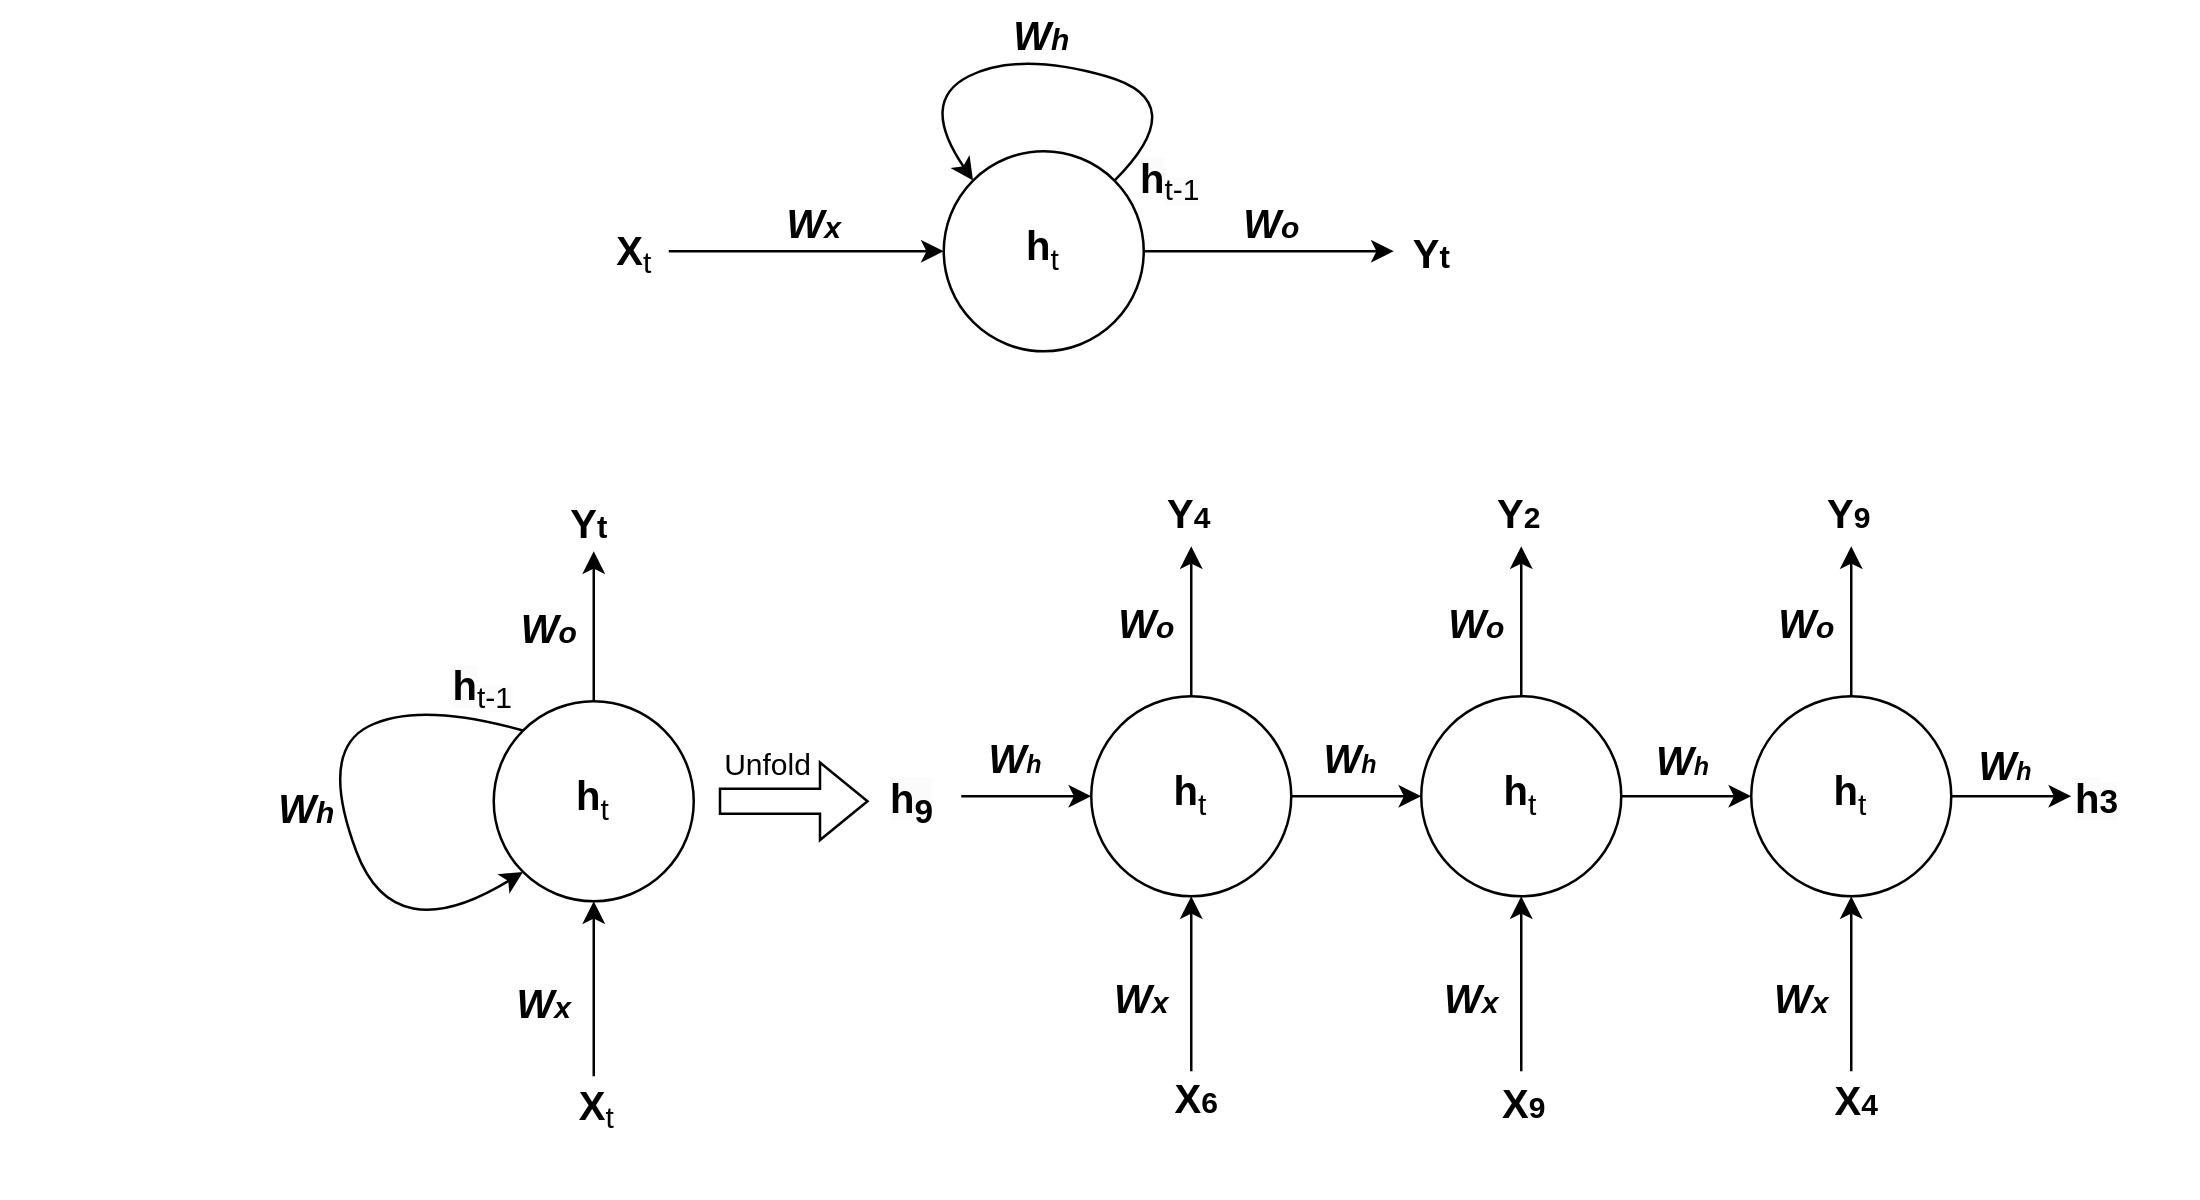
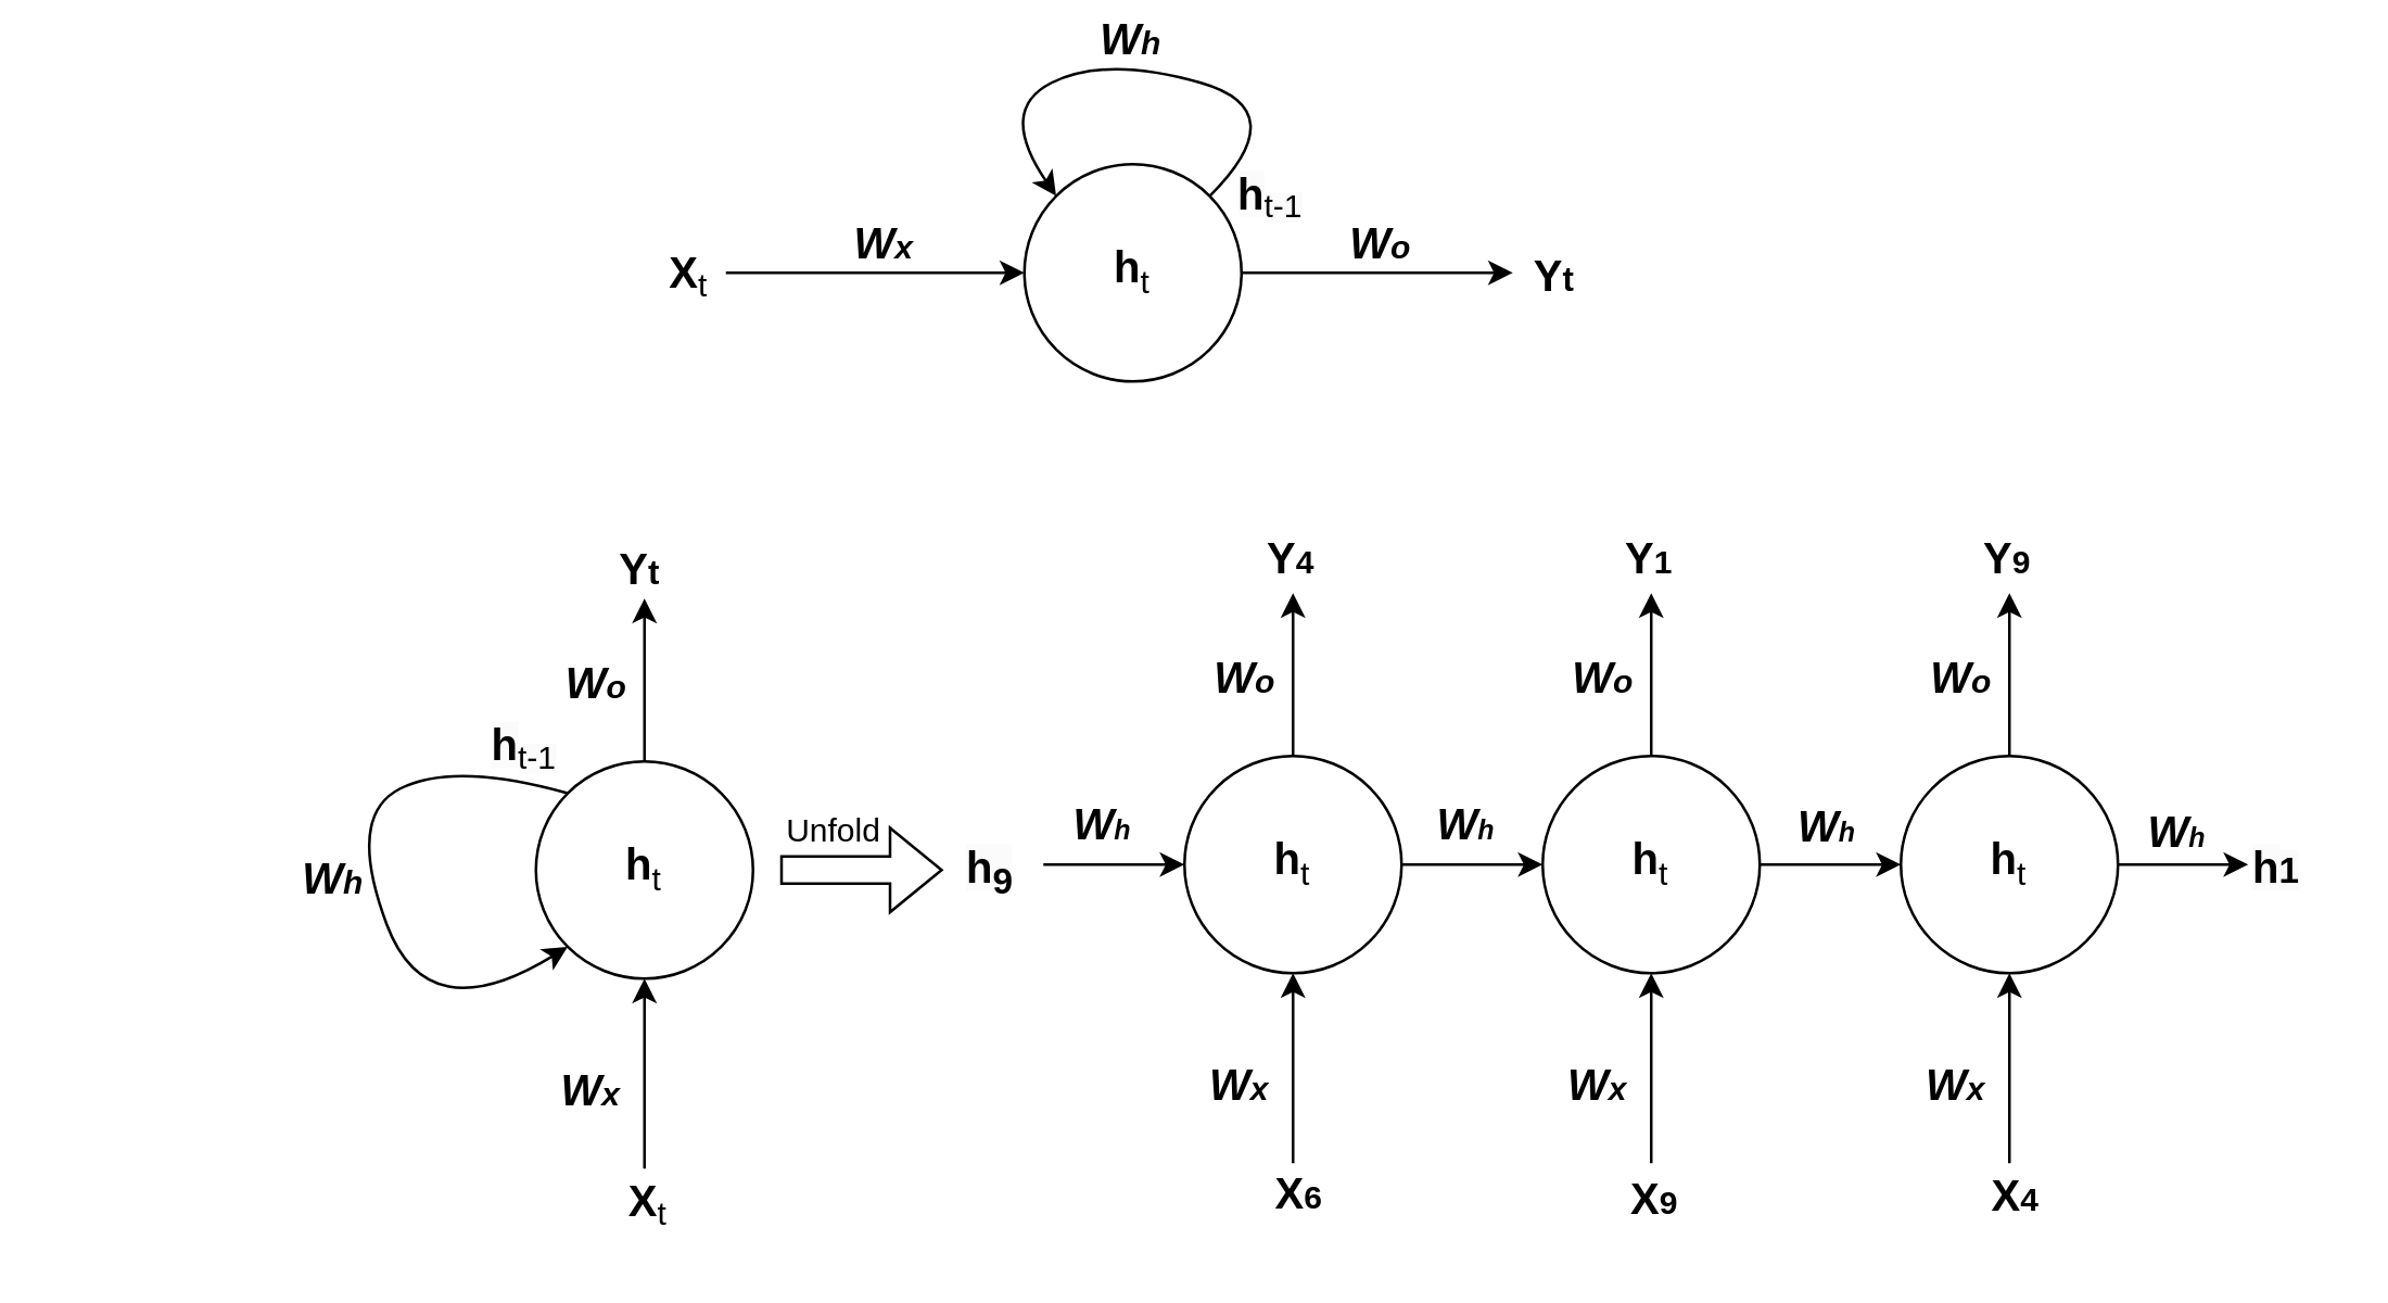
- <mxCell id="38" value="&lt;b&gt;&lt;font style=&quot;font-size: 16px;&quot;&gt;Y&lt;/font&gt;&lt;font style=&quot;font-size: 12px;&quot;&gt;2&lt;/font&gt;&lt;/b&gt;" style="edgeLabel;html=1;align=center;verticalAlign=middle;resizable=0;points=[];" vertex="1" connectable="0" parent="1"><mxGeometry x="622" y="458" as="geometry"><mxPoint x="-16" y="-254" as="offset" /></mxGeometry></mxCell>
+ <mxCell id="38" value="&lt;b&gt;&lt;font style=&quot;font-size: 16px;&quot;&gt;Y&lt;/font&gt;&lt;font style=&quot;font-size: 12px;&quot;&gt;1&lt;/font&gt;&lt;/b&gt;" style="edgeLabel;html=1;align=center;verticalAlign=middle;resizable=0;points=[];" vertex="1" connectable="0" parent="1"><mxGeometry x="622" y="458" as="geometry"><mxPoint x="-16" y="-254" as="offset" /></mxGeometry></mxCell>
- <mxCell id="51" value="&lt;b style=&quot;border-color: var(--border-color); color: rgb(0, 0, 0); font-family: Helvetica; font-size: 16px; font-style: normal; font-variant-ligatures: normal; font-variant-caps: normal; letter-spacing: normal; orphans: 2; text-align: center; text-indent: 0px; text-transform: none; widows: 2; word-spacing: 0px; -webkit-text-stroke-width: 0px; background-color: rgb(251, 251, 251); text-decoration-thickness: initial; text-decoration-style: initial; text-decoration-color: initial;&quot;&gt;h&lt;/b&gt;&lt;b style=&quot;border-color: var(--border-color); color: rgb(0, 0, 0); font-family: Helvetica; font-style: normal; font-variant-ligatures: normal; font-variant-caps: normal; letter-spacing: normal; orphans: 2; text-align: center; text-indent: 0px; text-transform: none; widows: 2; word-spacing: 0px; -webkit-text-stroke-width: 0px; background-color: rgb(251, 251, 251); text-decoration-thickness: initial; text-decoration-style: initial; text-decoration-color: initial; font-size: 13.333px;&quot;&gt;3&lt;/b&gt;" style="text;whiteSpace=wrap;html=1;" vertex="1" parent="1"><mxGeometry x="828" y="303" width="30" height="30" as="geometry" /></mxCell>
+ <mxCell id="51" value="&lt;b style=&quot;border-color: var(--border-color); color: rgb(0, 0, 0); font-family: Helvetica; font-size: 16px; font-style: normal; font-variant-ligatures: normal; font-variant-caps: normal; letter-spacing: normal; orphans: 2; text-align: center; text-indent: 0px; text-transform: none; widows: 2; word-spacing: 0px; -webkit-text-stroke-width: 0px; background-color: rgb(251, 251, 251); text-decoration-thickness: initial; text-decoration-style: initial; text-decoration-color: initial;&quot;&gt;h&lt;/b&gt;&lt;b style=&quot;border-color: var(--border-color); color: rgb(0, 0, 0); font-family: Helvetica; font-style: normal; font-variant-ligatures: normal; font-variant-caps: normal; letter-spacing: normal; orphans: 2; text-align: center; text-indent: 0px; text-transform: none; widows: 2; word-spacing: 0px; -webkit-text-stroke-width: 0px; background-color: rgb(251, 251, 251); text-decoration-thickness: initial; text-decoration-style: initial; text-decoration-color: initial; font-size: 13.333px;&quot;&gt;1&lt;/b&gt;" style="text;whiteSpace=wrap;html=1;" vertex="1" parent="1"><mxGeometry x="828" y="303" width="30" height="30" as="geometry" /></mxCell>
